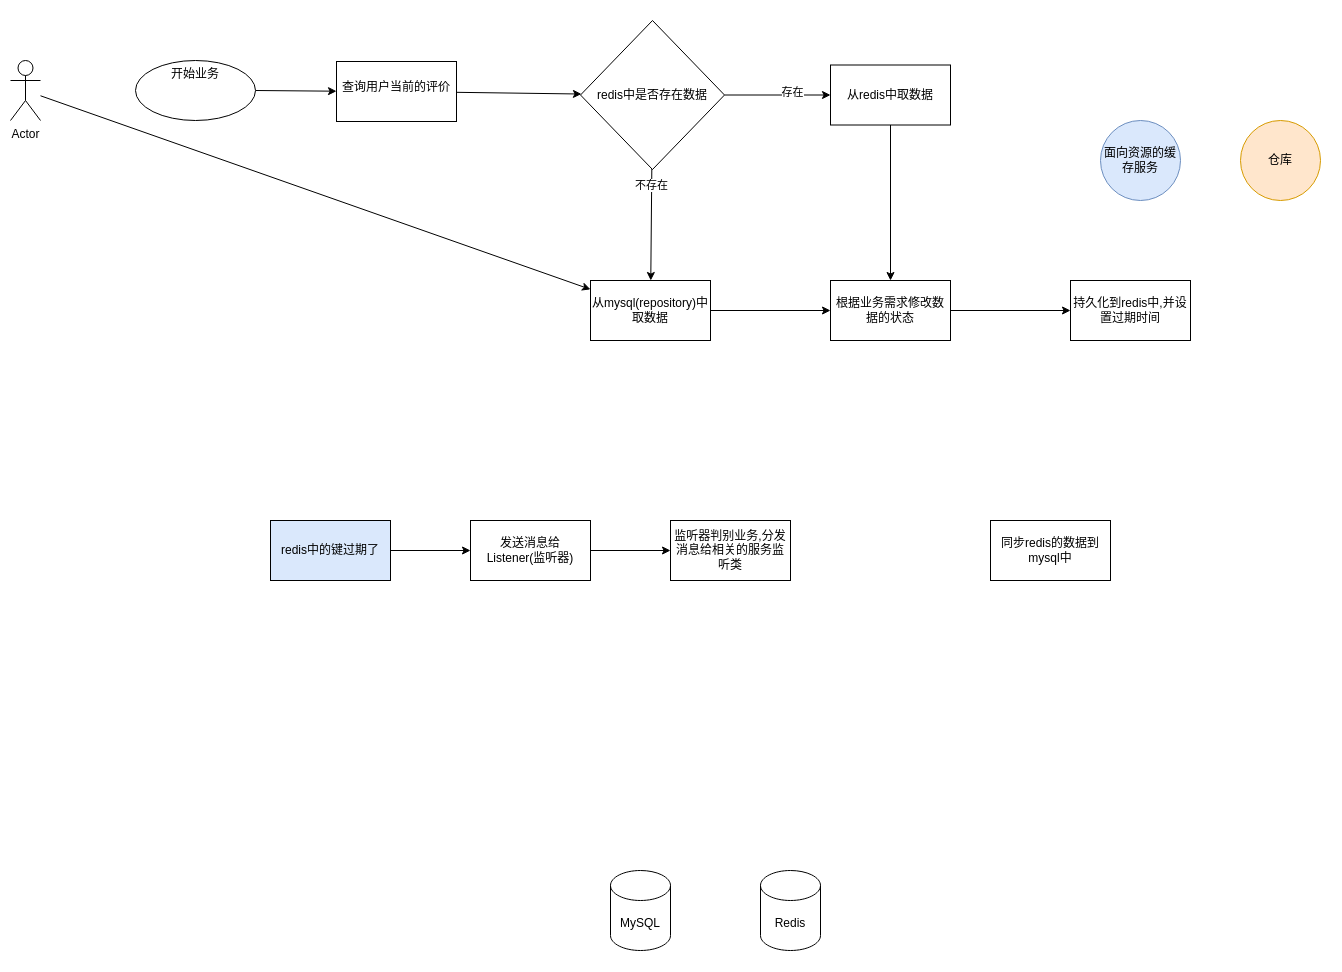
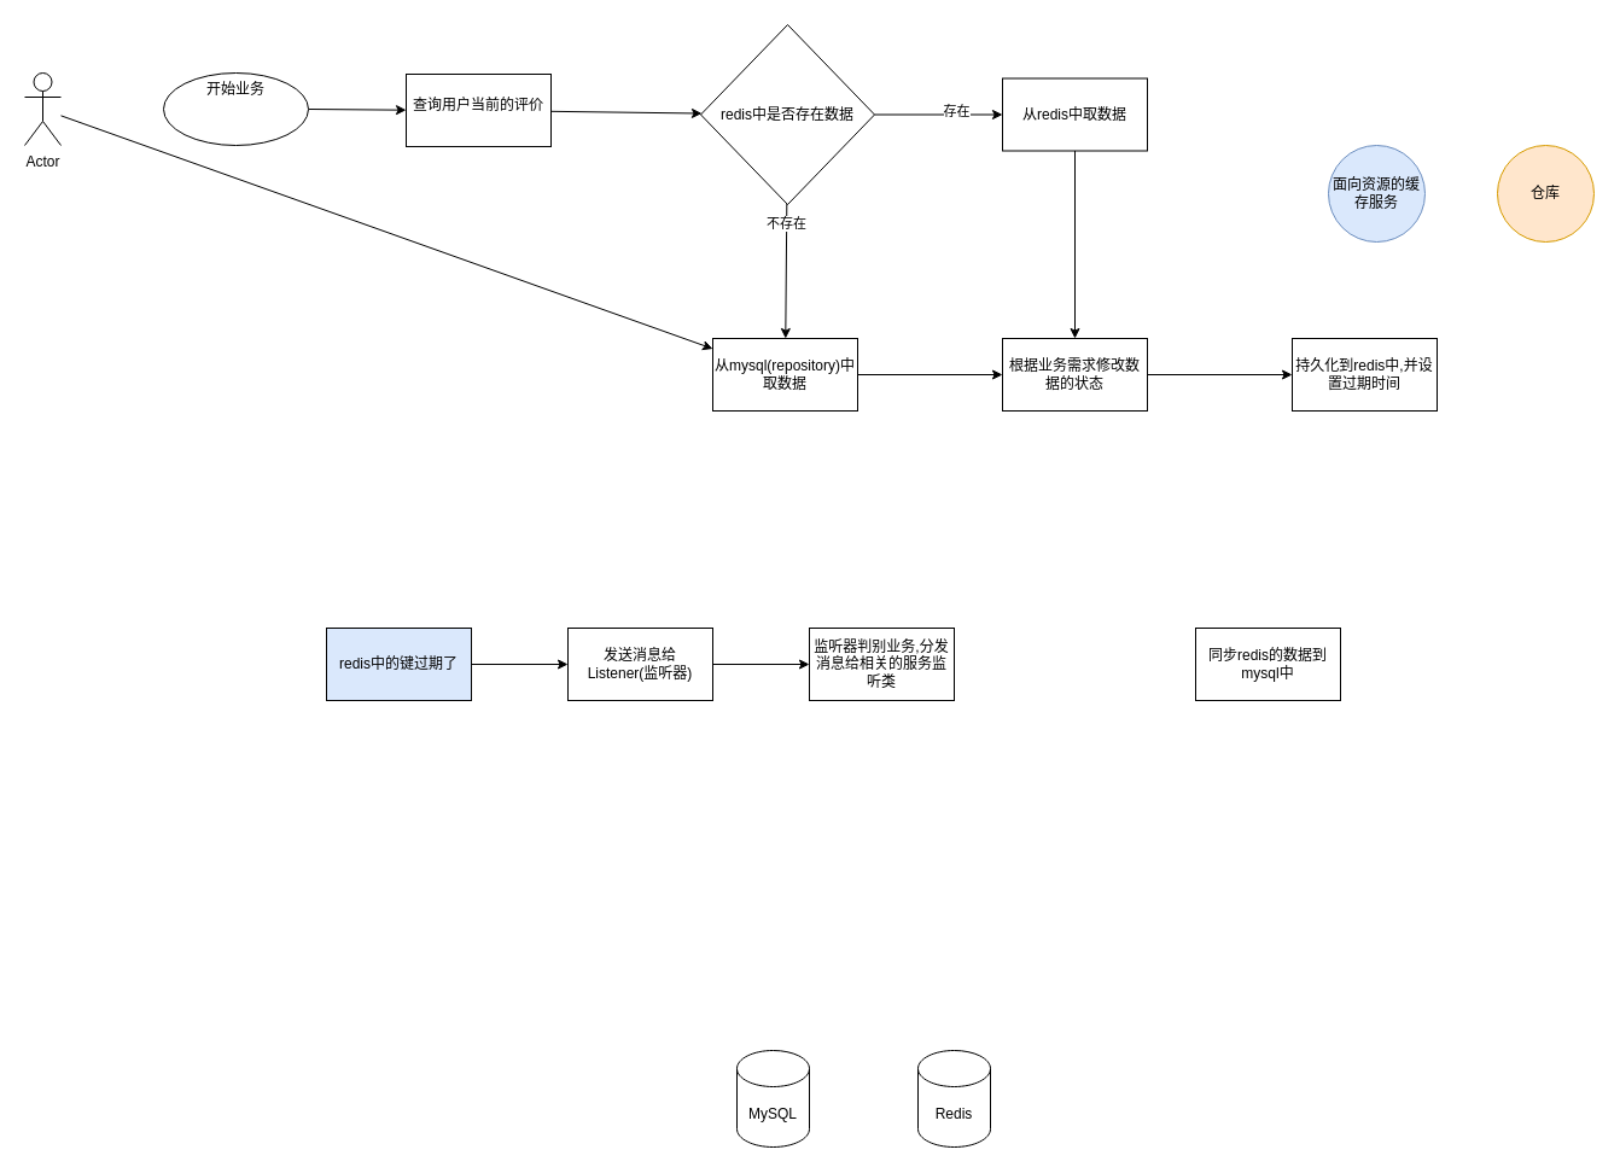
- <mxCell id="5" value="Actor" style="shape=umlActor;verticalLabelPosition=bottom;verticalAlign=top;html=1;outlineConnect=0;" vertex="1" parent="1"><mxGeometry x="10" y="60" width="30" height="60" as="geometry" /></mxCell>
+ <mxCell id="5" value="Actor" style="shape=umlActor;verticalLabelPosition=bottom;verticalAlign=top;html=1;outlineConnect=0;" vertex="1" parent="1"><mxGeometry x="20" y="60" width="30" height="60" as="geometry" /></mxCell>
